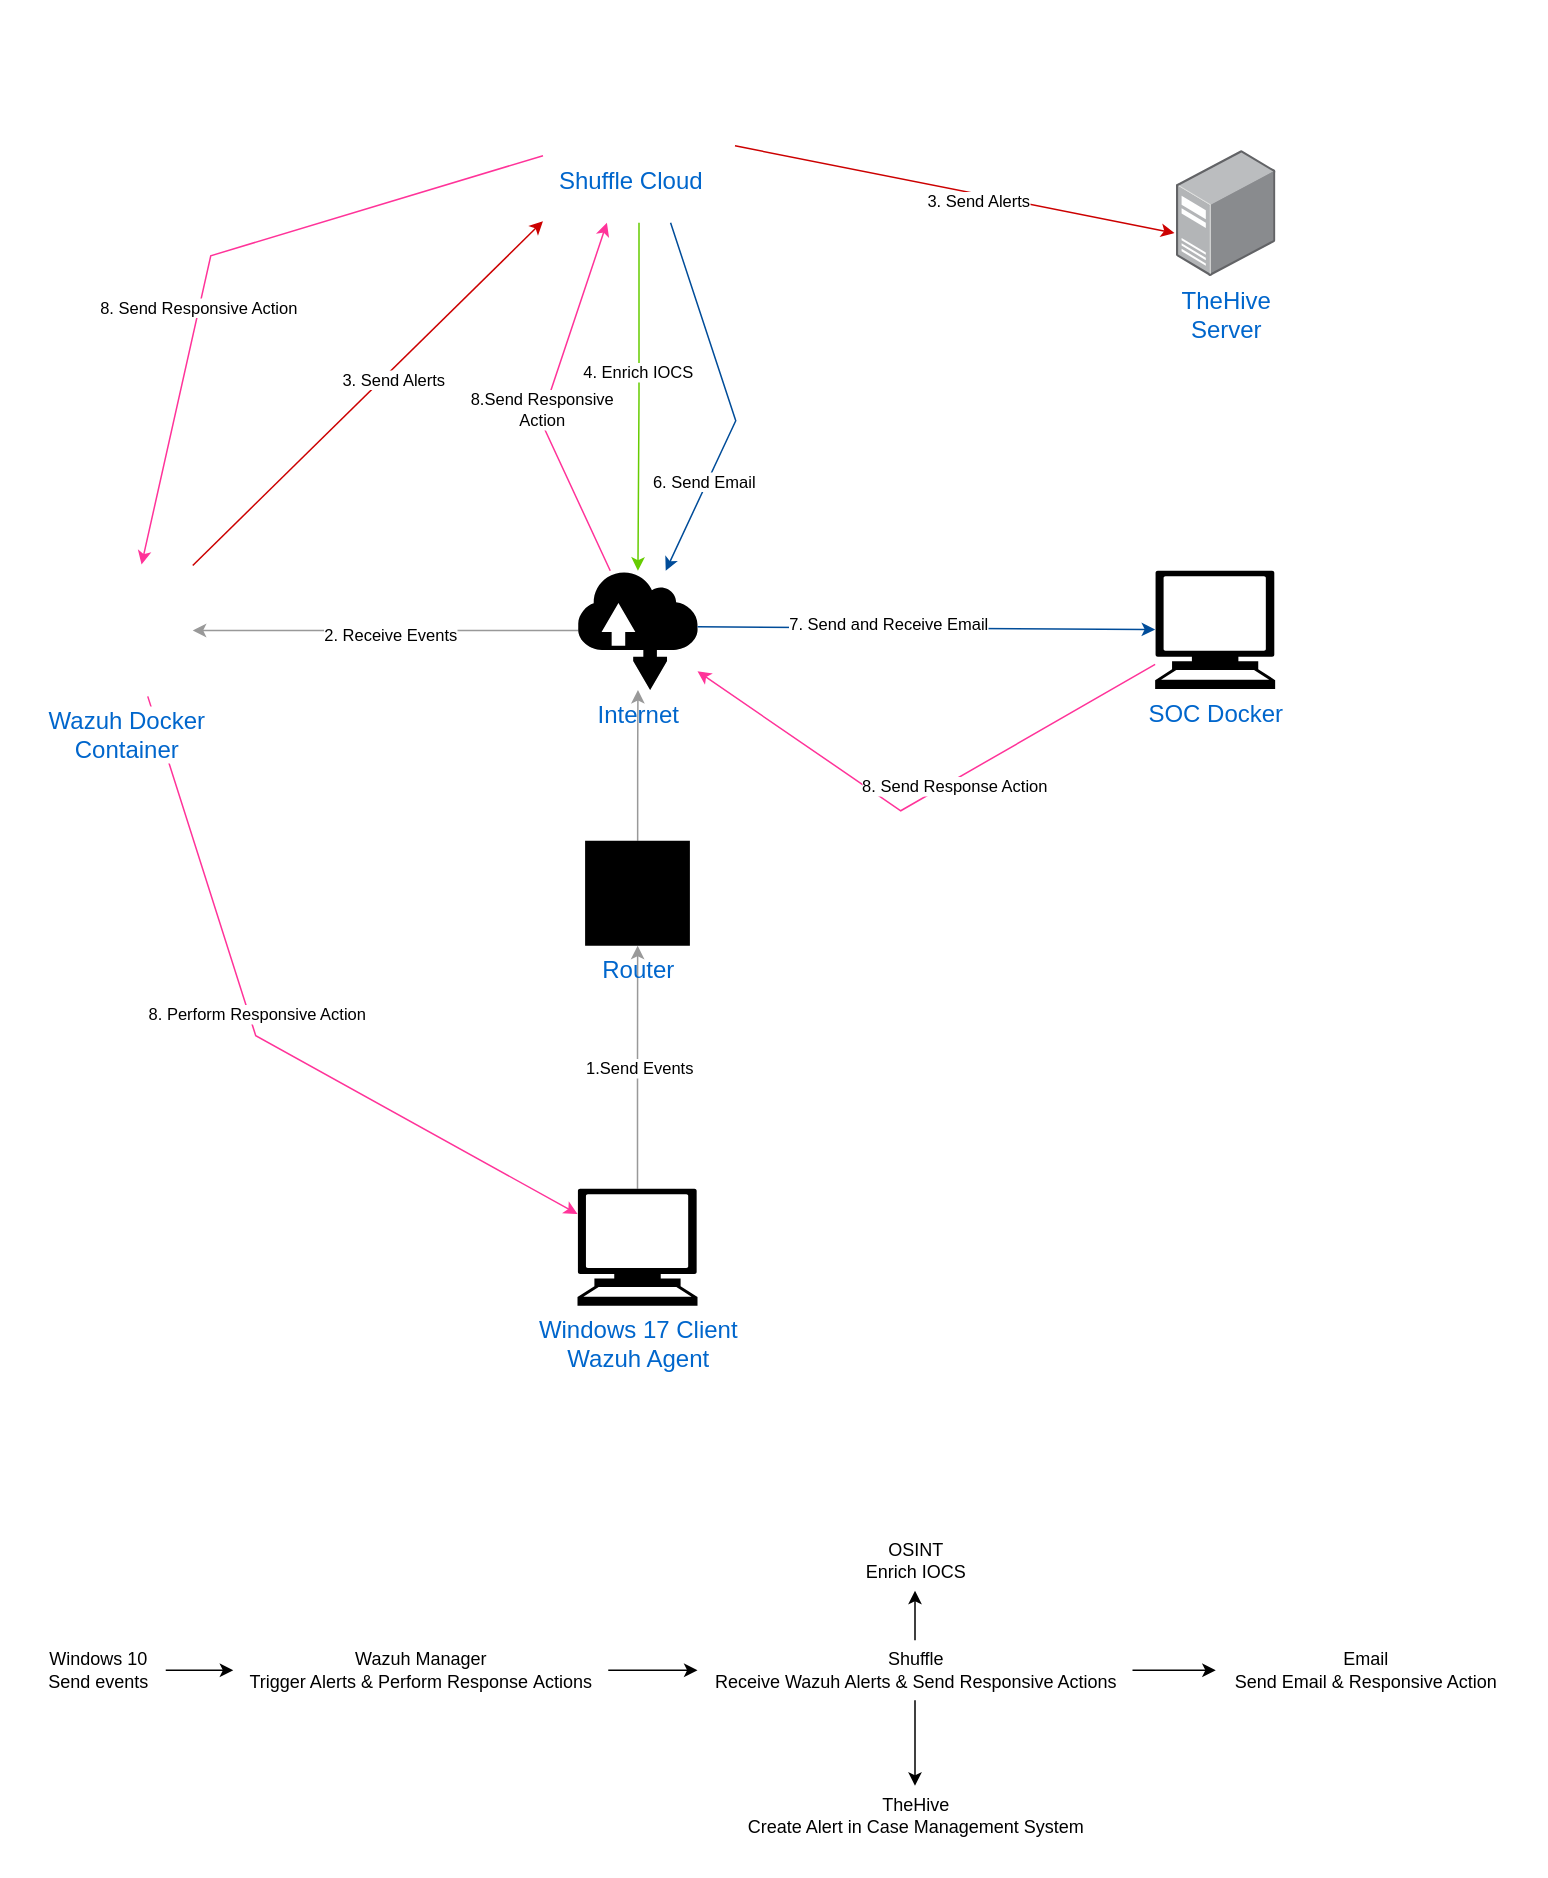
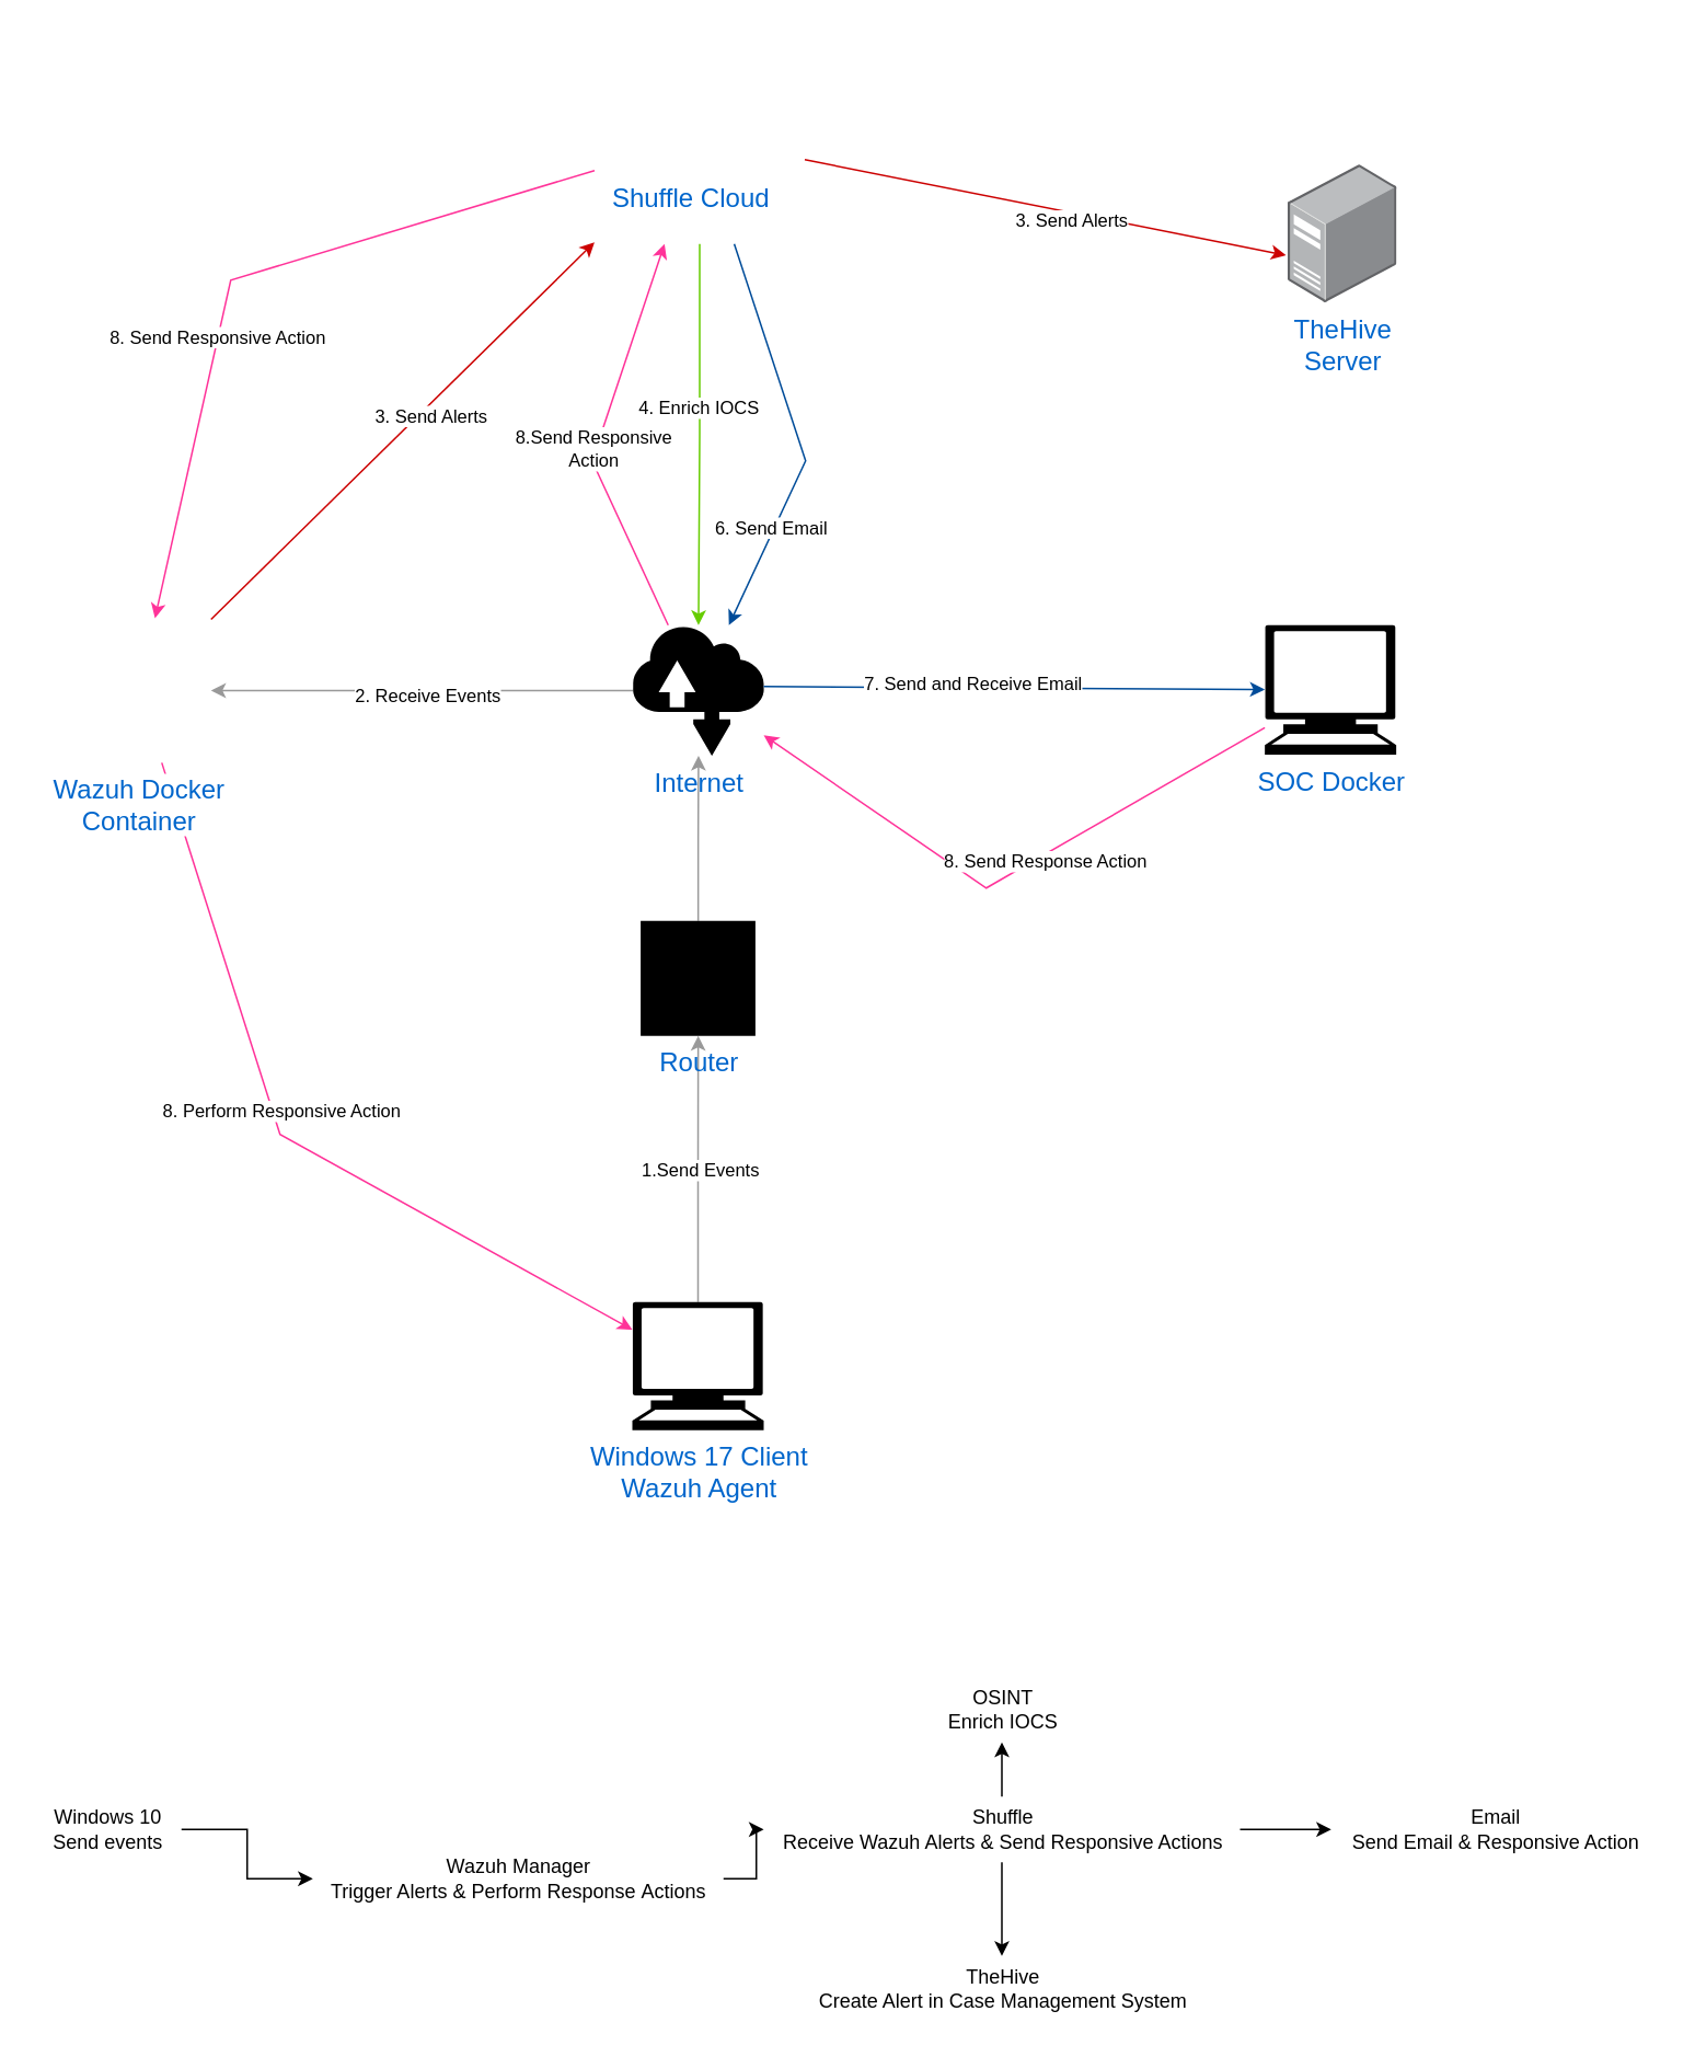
- <mxCell id="28" value="Wazuh Manager&lt;div&gt;Trigger Alerts&amp;nbsp;&lt;span style=&quot;background-color: transparent; color: light-dark(rgb(0, 0, 0), rgb(255, 255, 255));&quot;&gt;&amp;amp; Perform Response&amp;nbsp;&lt;/span&gt;&lt;span style=&quot;background-color: transparent; color: light-dark(rgb(0, 0, 0), rgb(255, 255, 255));&quot;&gt;Actions&lt;/span&gt;&lt;/div&gt;" style="text;html=1;align=center;verticalAlign=middle;resizable=0;points=[];autosize=1;strokeColor=none;fillColor=none;" parent="1" vertex="1"><mxGeometry x="155" y="1093" width="250" height="40" as="geometry" /></mxCell>
+ <mxCell id="28" value="Wazuh Manager&lt;div&gt;Trigger Alerts&amp;nbsp;&lt;span style=&quot;background-color: transparent; color: light-dark(rgb(0, 0, 0), rgb(255, 255, 255));&quot;&gt;&amp;amp; Perform Response&amp;nbsp;&lt;/span&gt;&lt;span style=&quot;background-color: transparent; color: light-dark(rgb(0, 0, 0), rgb(255, 255, 255));&quot;&gt;Actions&lt;/span&gt;&lt;/div&gt;" style="text;html=1;align=center;verticalAlign=middle;resizable=0;points=[];autosize=1;strokeColor=none;fillColor=none;" parent="1" vertex="1"><mxGeometry x="190" y="1123" width="250" height="40" as="geometry" /></mxCell>
